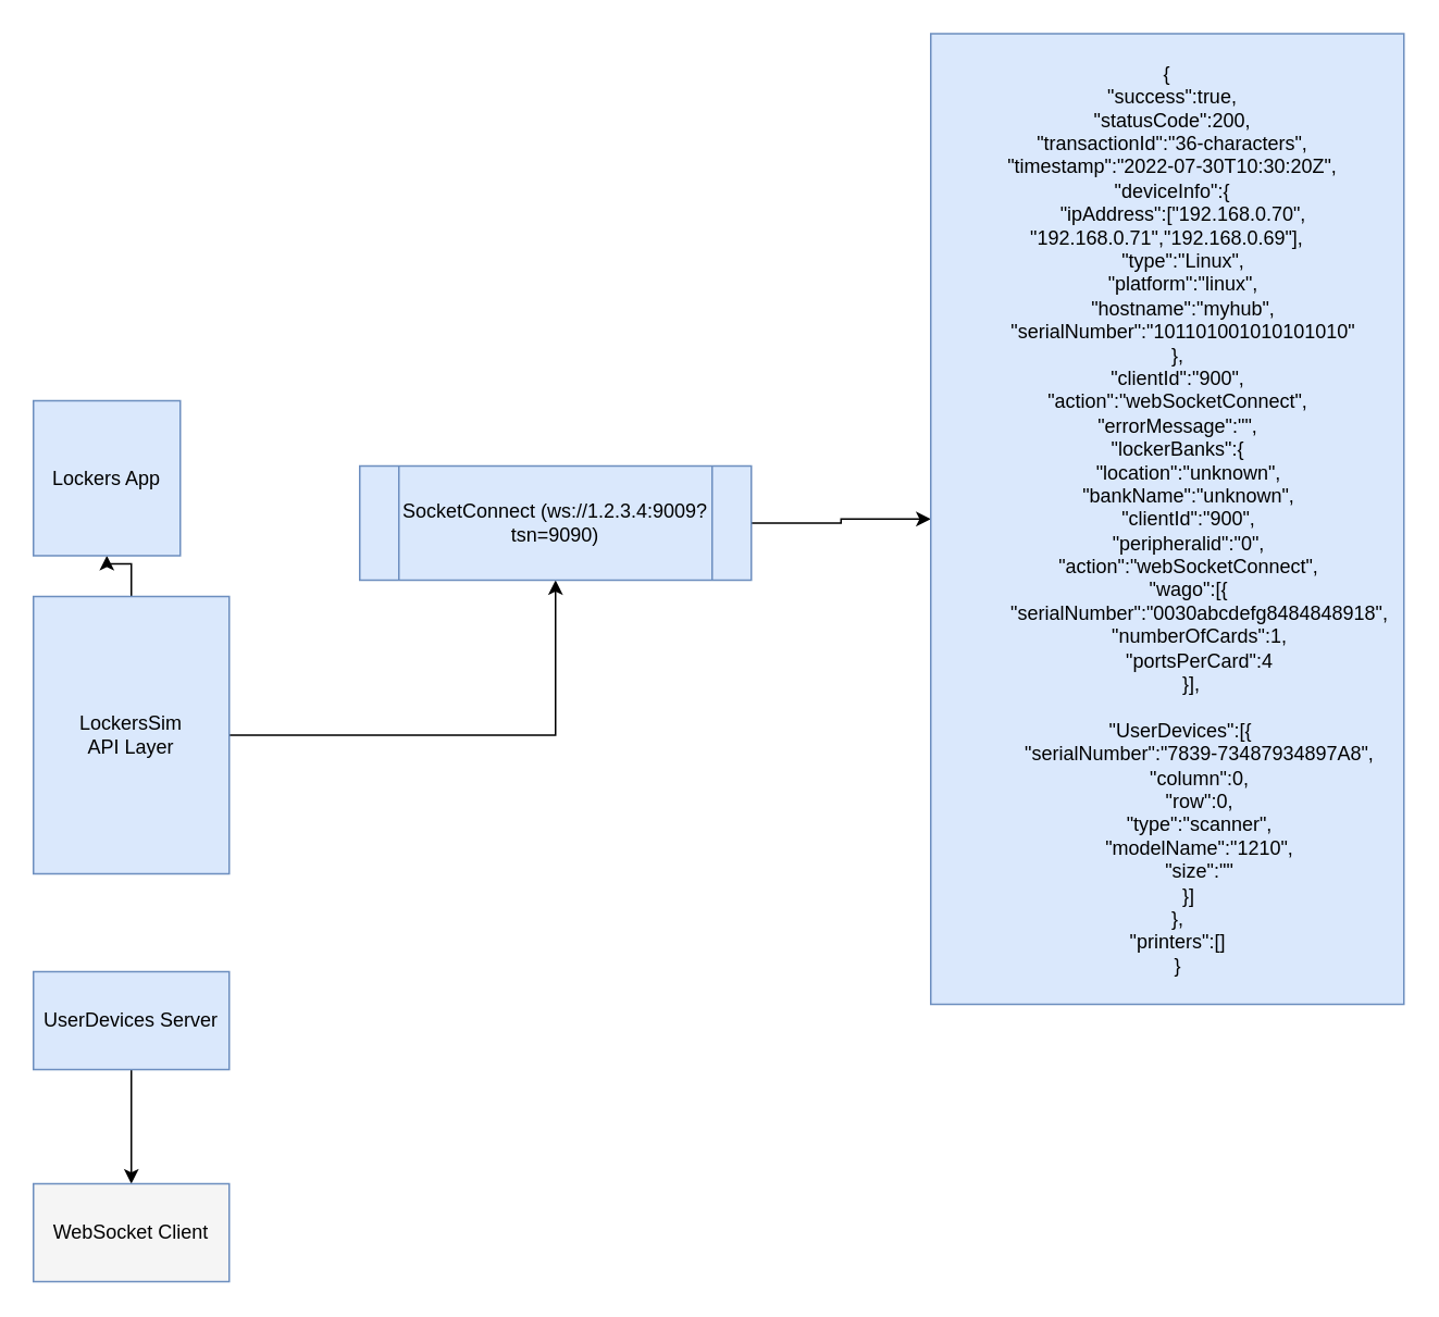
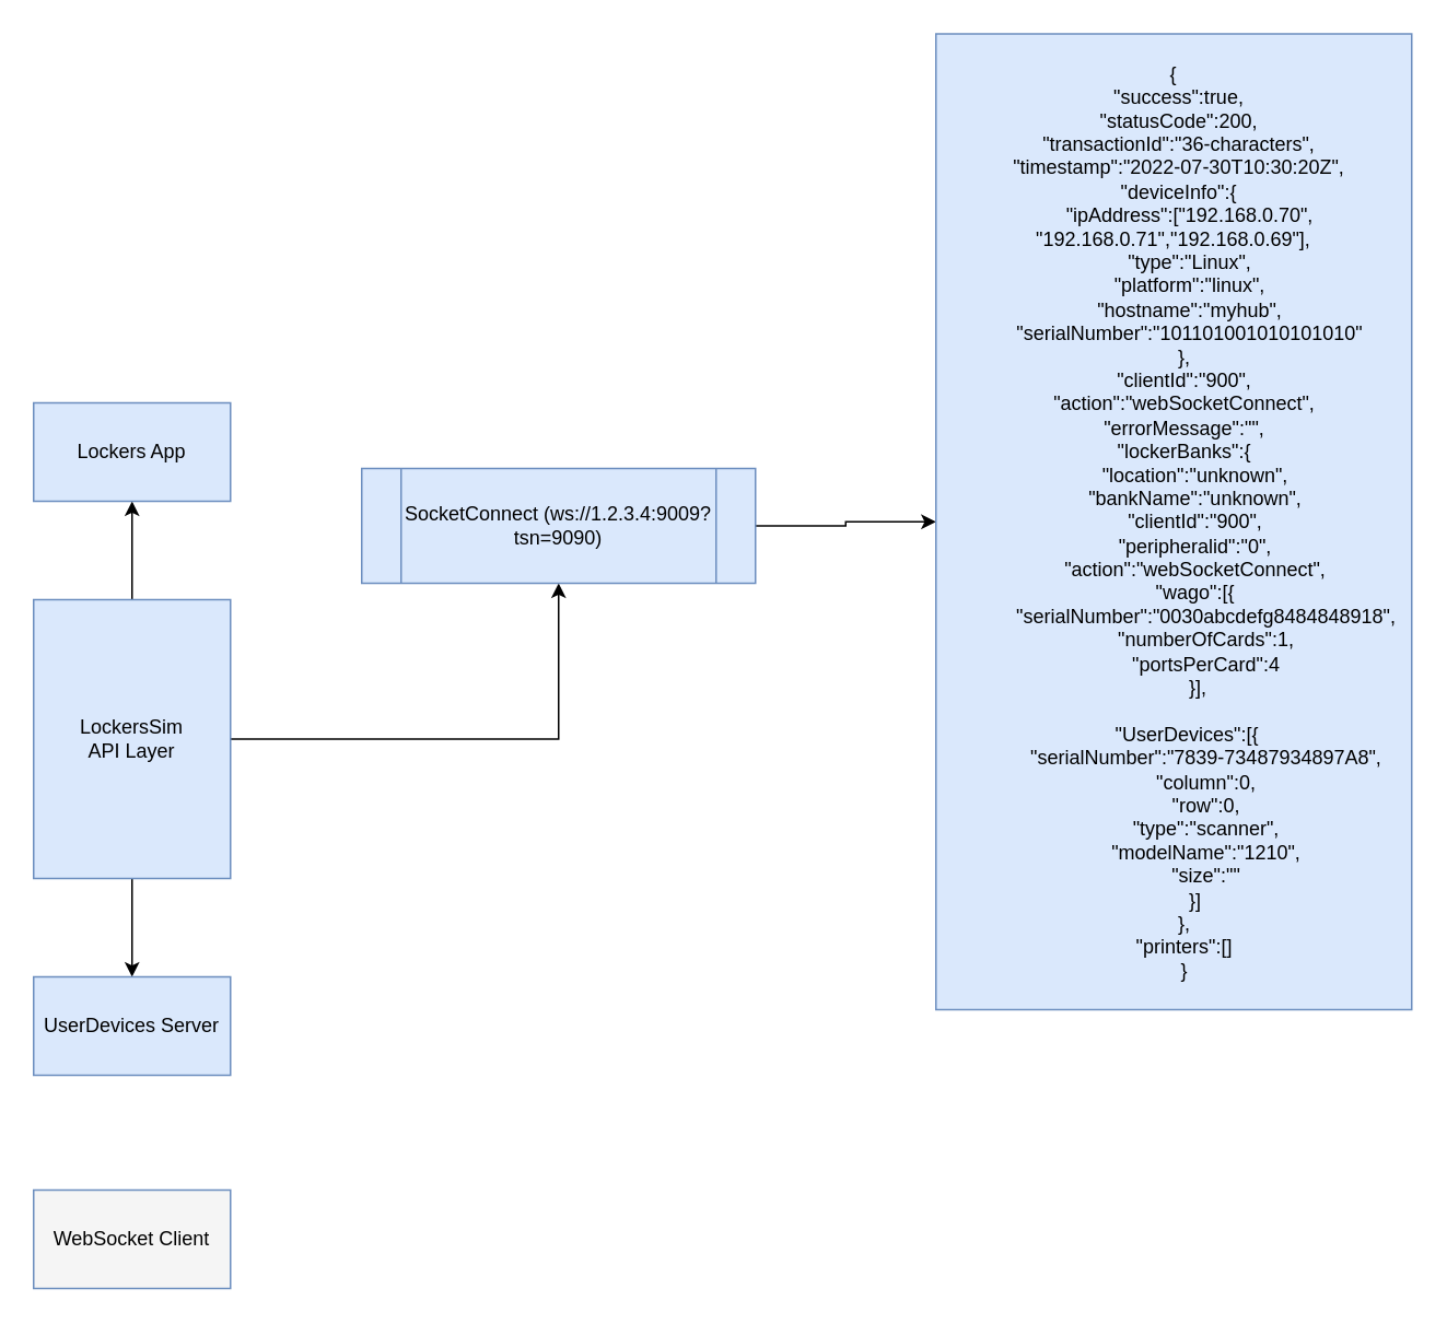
- <mxCell id="9" value="Lockers App" style="whiteSpace=wrap;html=1;fillColor=#dae8fc;strokeColor=#6c8ebf;rounded=0;" vertex="1" parent="1"><mxGeometry x="20" y="245" width="90" height="95" as="geometry" /></mxCell>
+ <mxCell id="9" value="Lockers App" style="whiteSpace=wrap;html=1;fillColor=#dae8fc;strokeColor=#6c8ebf;rounded=0;" vertex="1" parent="1"><mxGeometry x="20" y="245" width="120" height="60" as="geometry" /></mxCell>
+ <mxCell id="2" value="" style="edgeStyle=orthogonalEdgeStyle;rounded=0;orthogonalLoop=1;jettySize=auto;html=1;" edge="1" parent="1" source="5" target="7"><mxGeometry relative="1" as="geometry" /></mxCell>
- <mxCell id="6" value="" style="edgeStyle=orthogonalEdgeStyle;rounded=0;orthogonalLoop=1;jettySize=auto;html=1;" edge="1" parent="1" source="7" target="8"><mxGeometry relative="1" as="geometry" /></mxCell>
